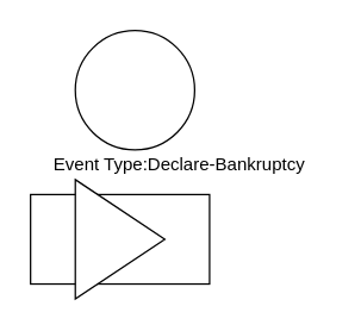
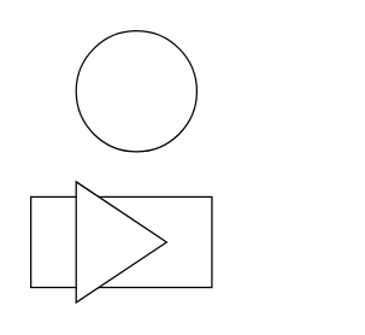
- <mxCell id="2" value="Event Type:Declare-Bankruptcy" style="text;html=1;strokeColor=none;fillColor=none;align=center;verticalAlign=middle;whiteSpace=wrap;rounded=0;" parent="1" vertex="1"><mxGeometry x="20" y="100" width="200" height="20" as="geometry" /></mxCell>
